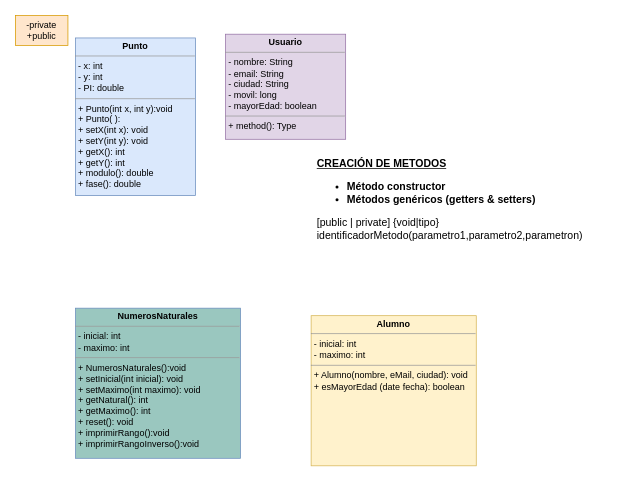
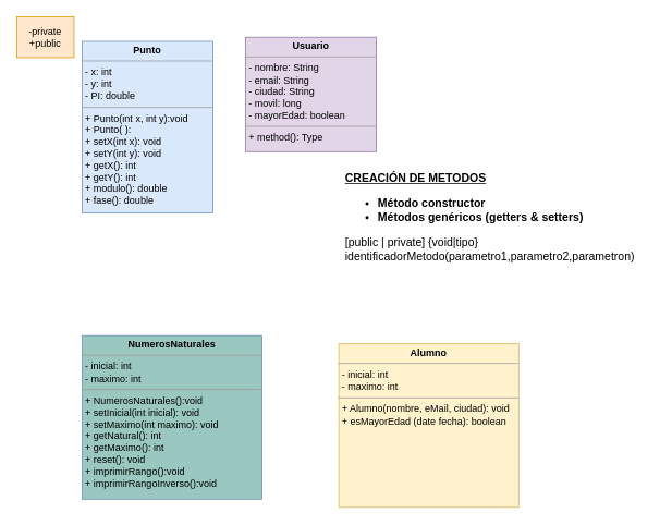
- <mxCell id="5" value="-private&lt;br&gt;+public&lt;br&gt;" style="text;html=1;strokeColor=#d79b00;fillColor=#ffe6cc;align=center;verticalAlign=middle;whiteSpace=wrap;rounded=0;" vertex="1" parent="1"><mxGeometry x="20" y="20" width="70" height="40" as="geometry" /></mxCell>
+ <mxCell id="5" value="-private&lt;br&gt;+public&lt;br&gt;" style="text;html=1;strokeColor=#d79b00;fillColor=#ffe6cc;align=center;verticalAlign=middle;whiteSpace=wrap;rounded=0;" vertex="1" parent="1"><mxGeometry x="20" y="20" width="70" height="50" as="geometry" /></mxCell>
